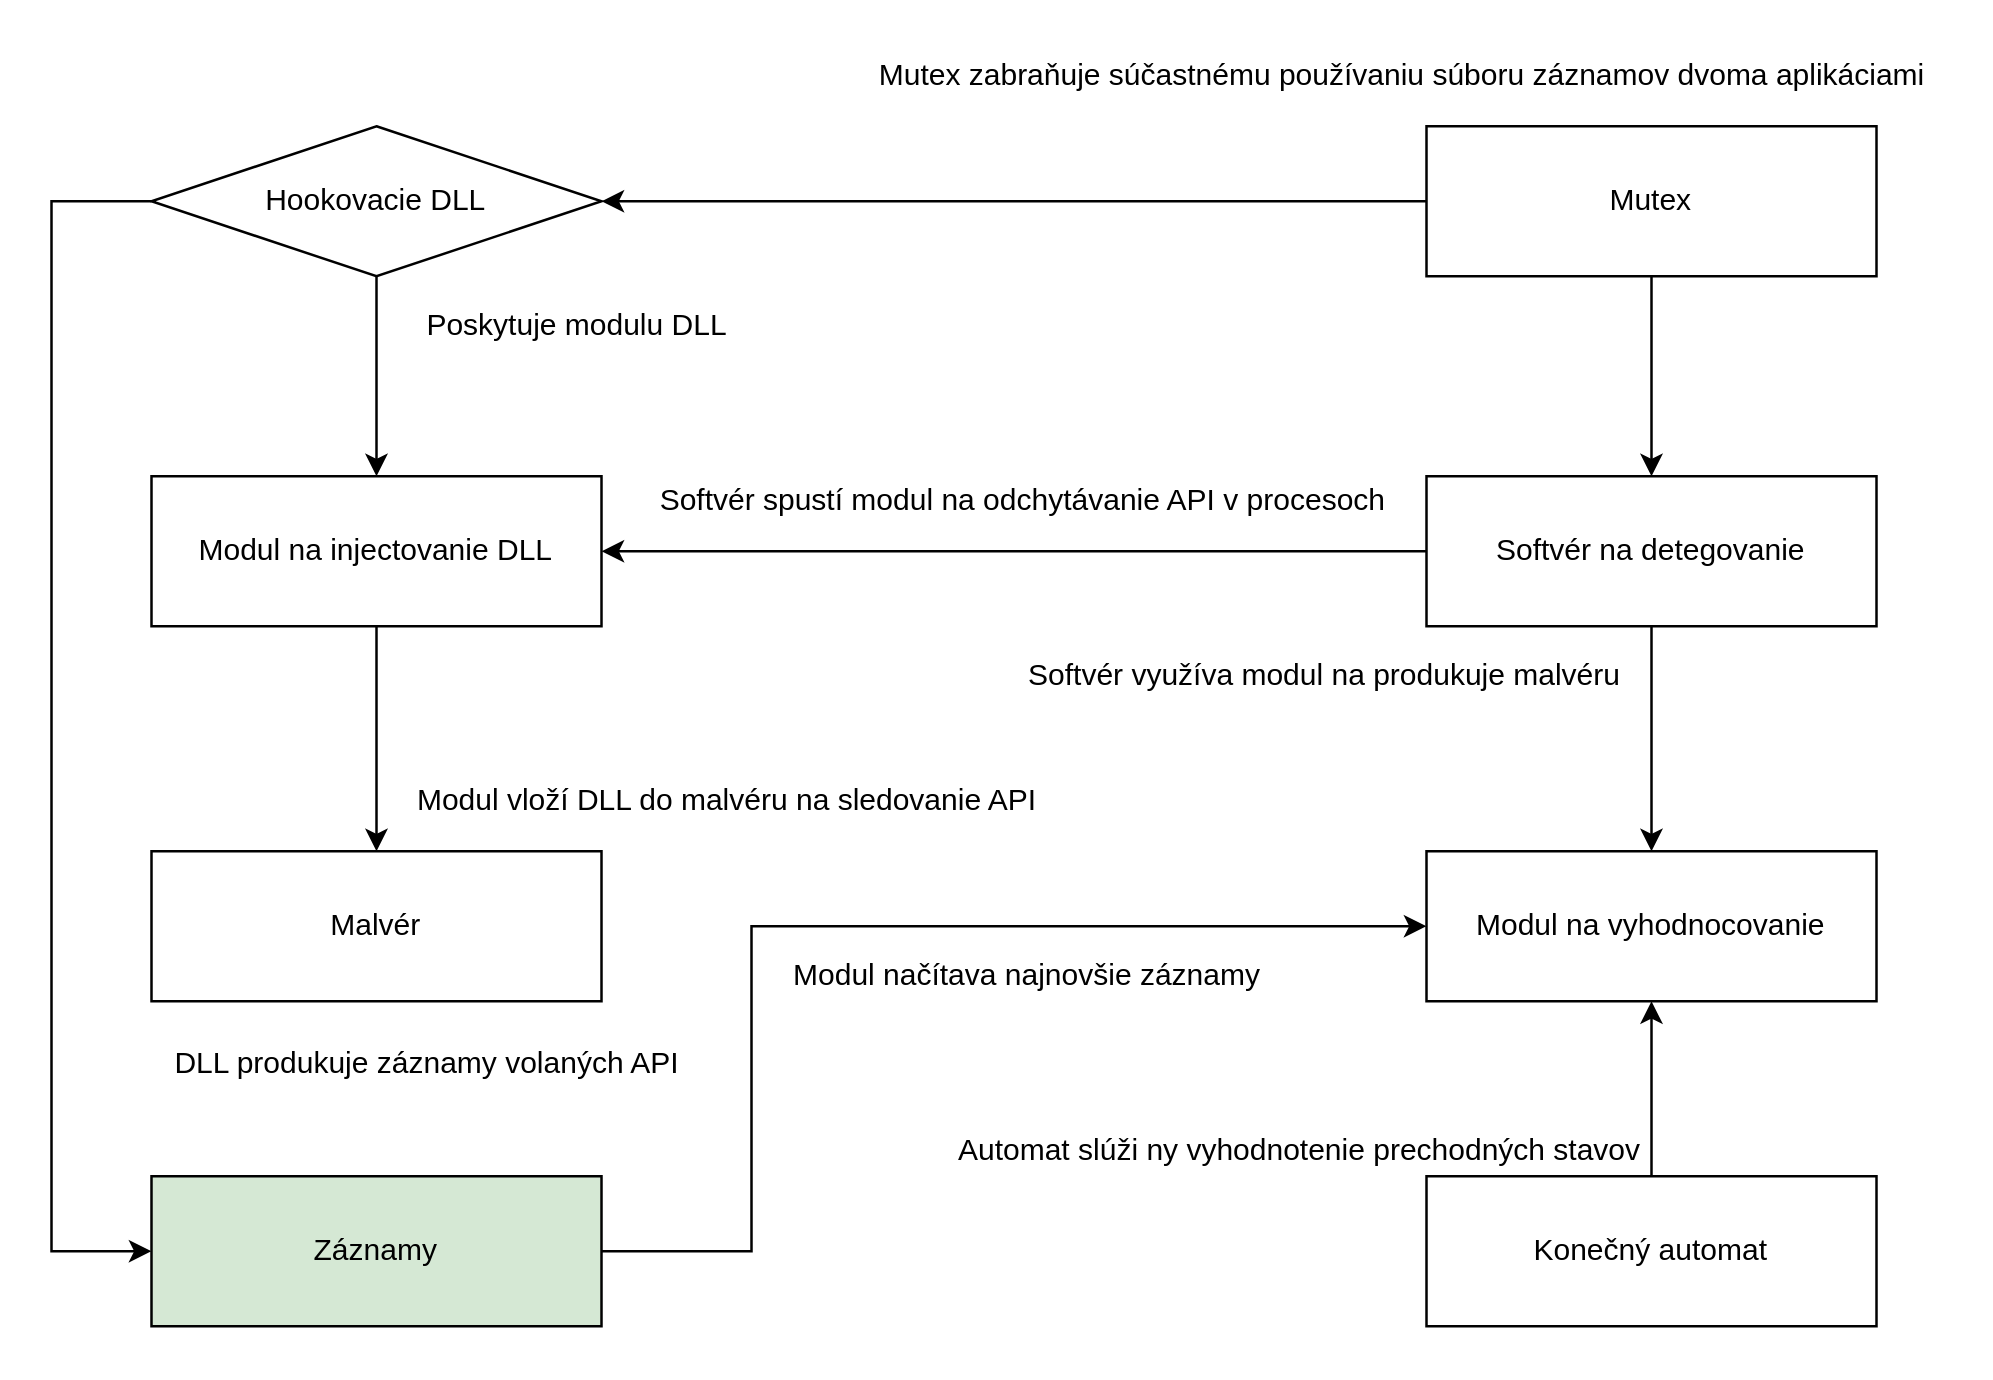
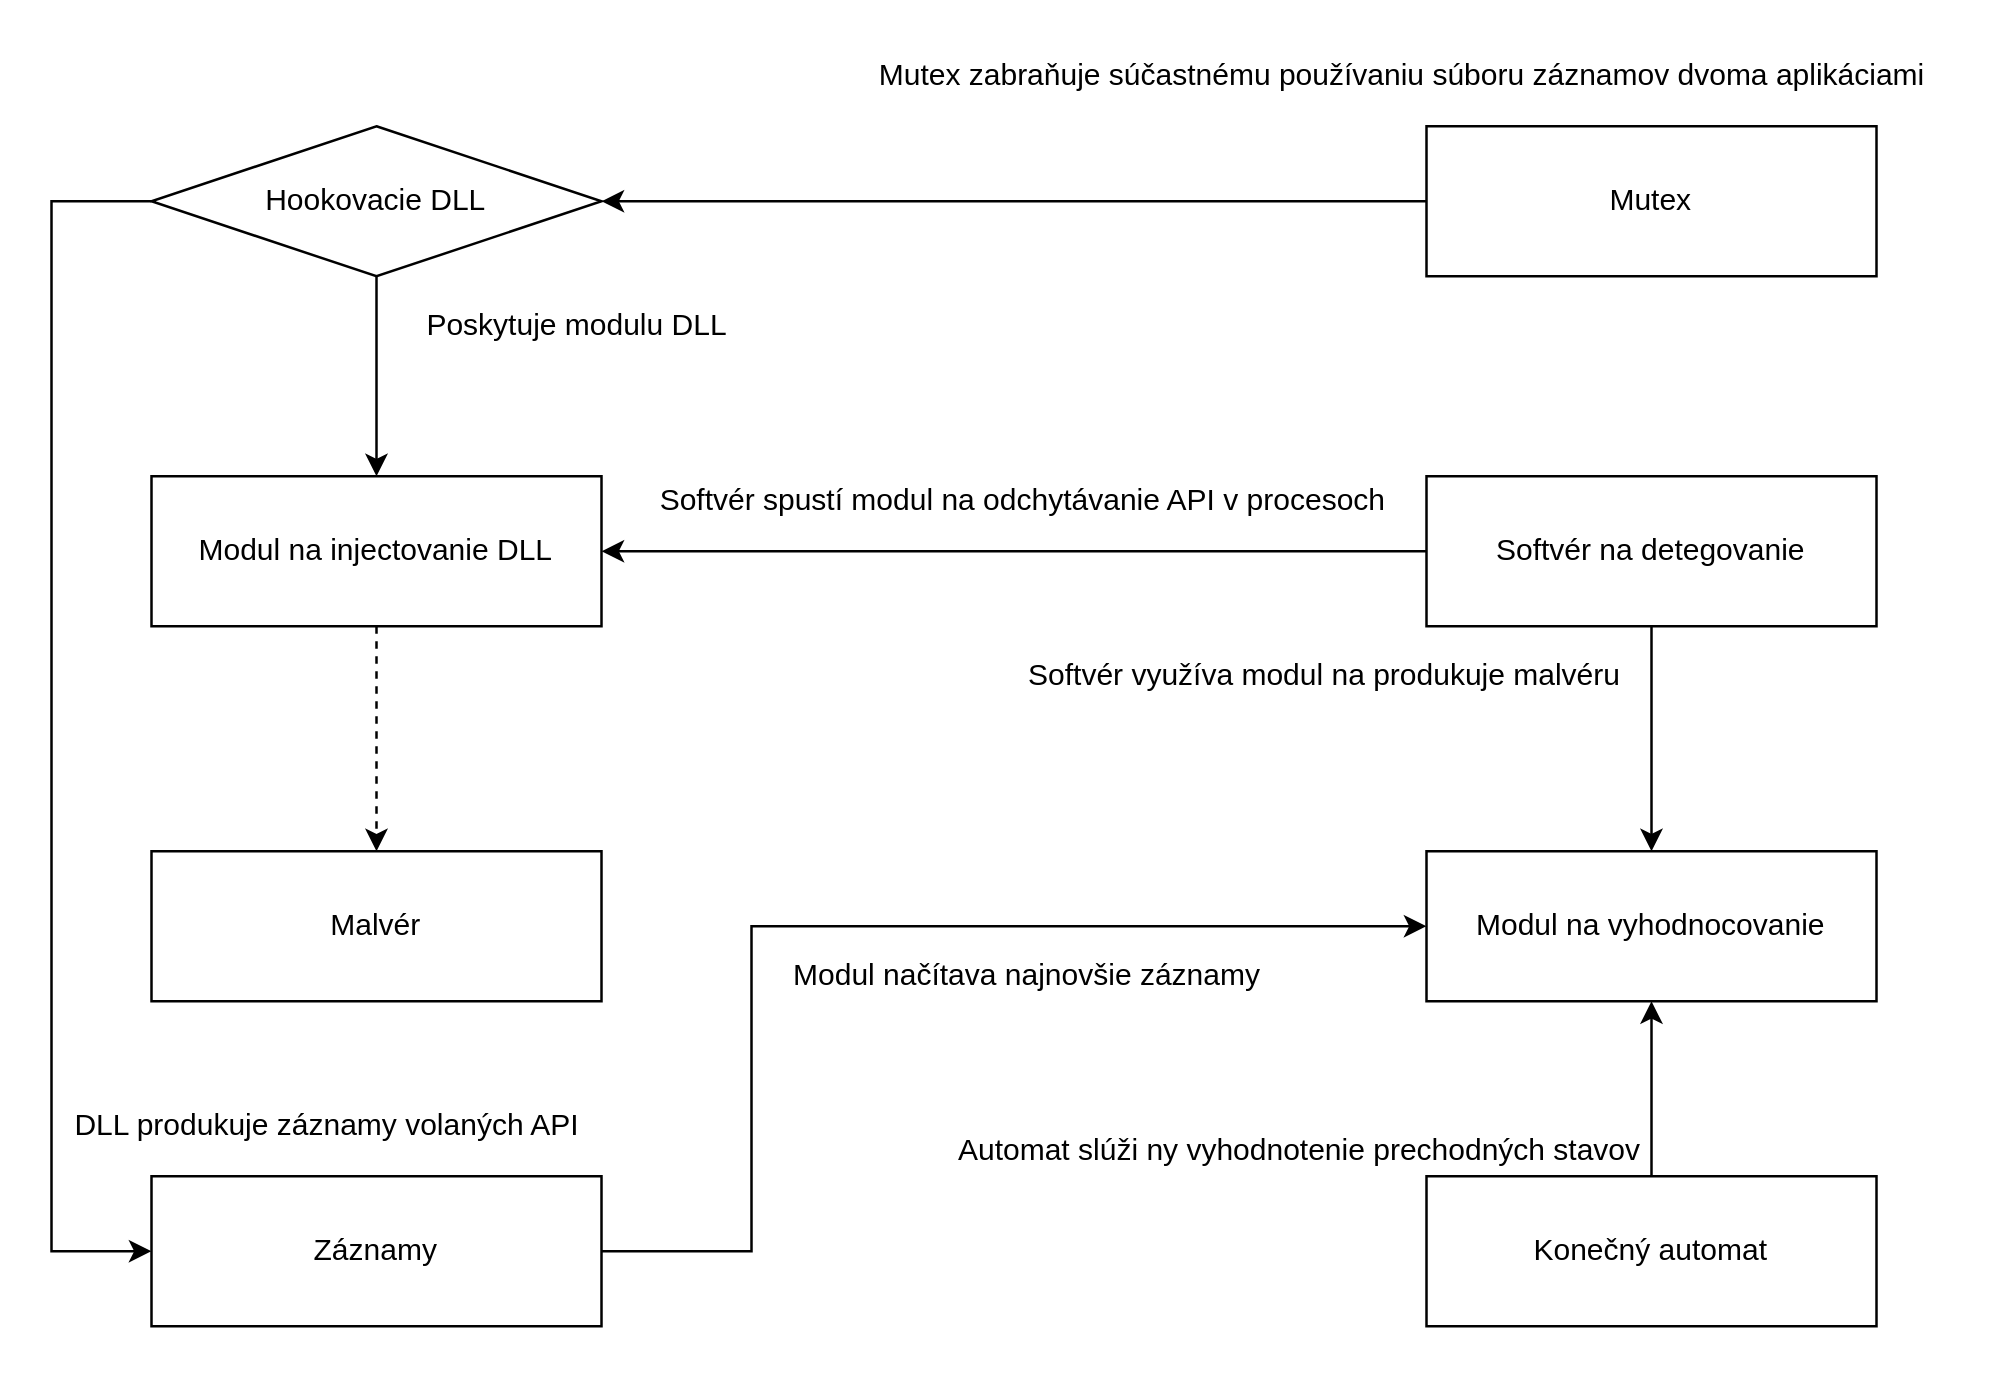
- <mxCell id="13" style="edgeStyle=orthogonalEdgeStyle;rounded=0;orthogonalLoop=1;jettySize=auto;html=1;entryX=0.5;entryY=0;entryDx=0;entryDy=0;" edge="1" parent="1" source="15" target="20"><mxGeometry relative="1" as="geometry" /></mxCell>
- <mxCell id="9" style="edgeStyle=orthogonalEdgeStyle;rounded=0;orthogonalLoop=1;jettySize=auto;html=1;entryX=0.5;entryY=0;entryDx=0;entryDy=0;" edge="1" parent="1" source="10" target="2"><mxGeometry relative="1" as="geometry" /></mxCell>
+ <mxCell id="9" style="edgeStyle=orthogonalEdgeStyle;rounded=0;orthogonalLoop=1;jettySize=auto;html=1;entryX=0.5;entryY=0;entryDx=0;entryDy=0;dashed=1;" edge="1" parent="1" source="10" target="2"><mxGeometry relative="1" as="geometry" /></mxCell>
- <mxCell id="16" value="Modul vloží DLL do malvéru na sledovanie API" style="text;html=1;align=center;verticalAlign=middle;resizable=0;points=[];autosize=1;" vertex="1" parent="1"><mxGeometry x="160" y="310" width="260" height="20" as="geometry" /></mxCell>
- <mxCell id="23" value="DLL produkuje záznamy volaných API" style="text;html=1;align=center;verticalAlign=middle;resizable=0;points=[];autosize=1;" vertex="1" parent="1"><mxGeometry x="60" y="415" width="220" height="20" as="geometry" /></mxCell>
+ <mxCell id="23" value="DLL produkuje záznamy volaných API" style="text;html=1;align=center;verticalAlign=middle;resizable=0;points=[];autosize=1;" vertex="1" parent="1"><mxGeometry x="20" y="440" width="220" height="20" as="geometry" /></mxCell>
- <mxCell id="7" value="Záznamy" style="rounded=0;whiteSpace=wrap;html=1;fillColor=#d5e8d4;" parent="1" vertex="1"><mxGeometry x="60" y="470" width="180" height="60" as="geometry" /></mxCell>
+ <mxCell id="7" value="Záznamy" style="rounded=0;whiteSpace=wrap;html=1;" parent="1" vertex="1"><mxGeometry x="60" y="470" width="180" height="60" as="geometry" /></mxCell>
